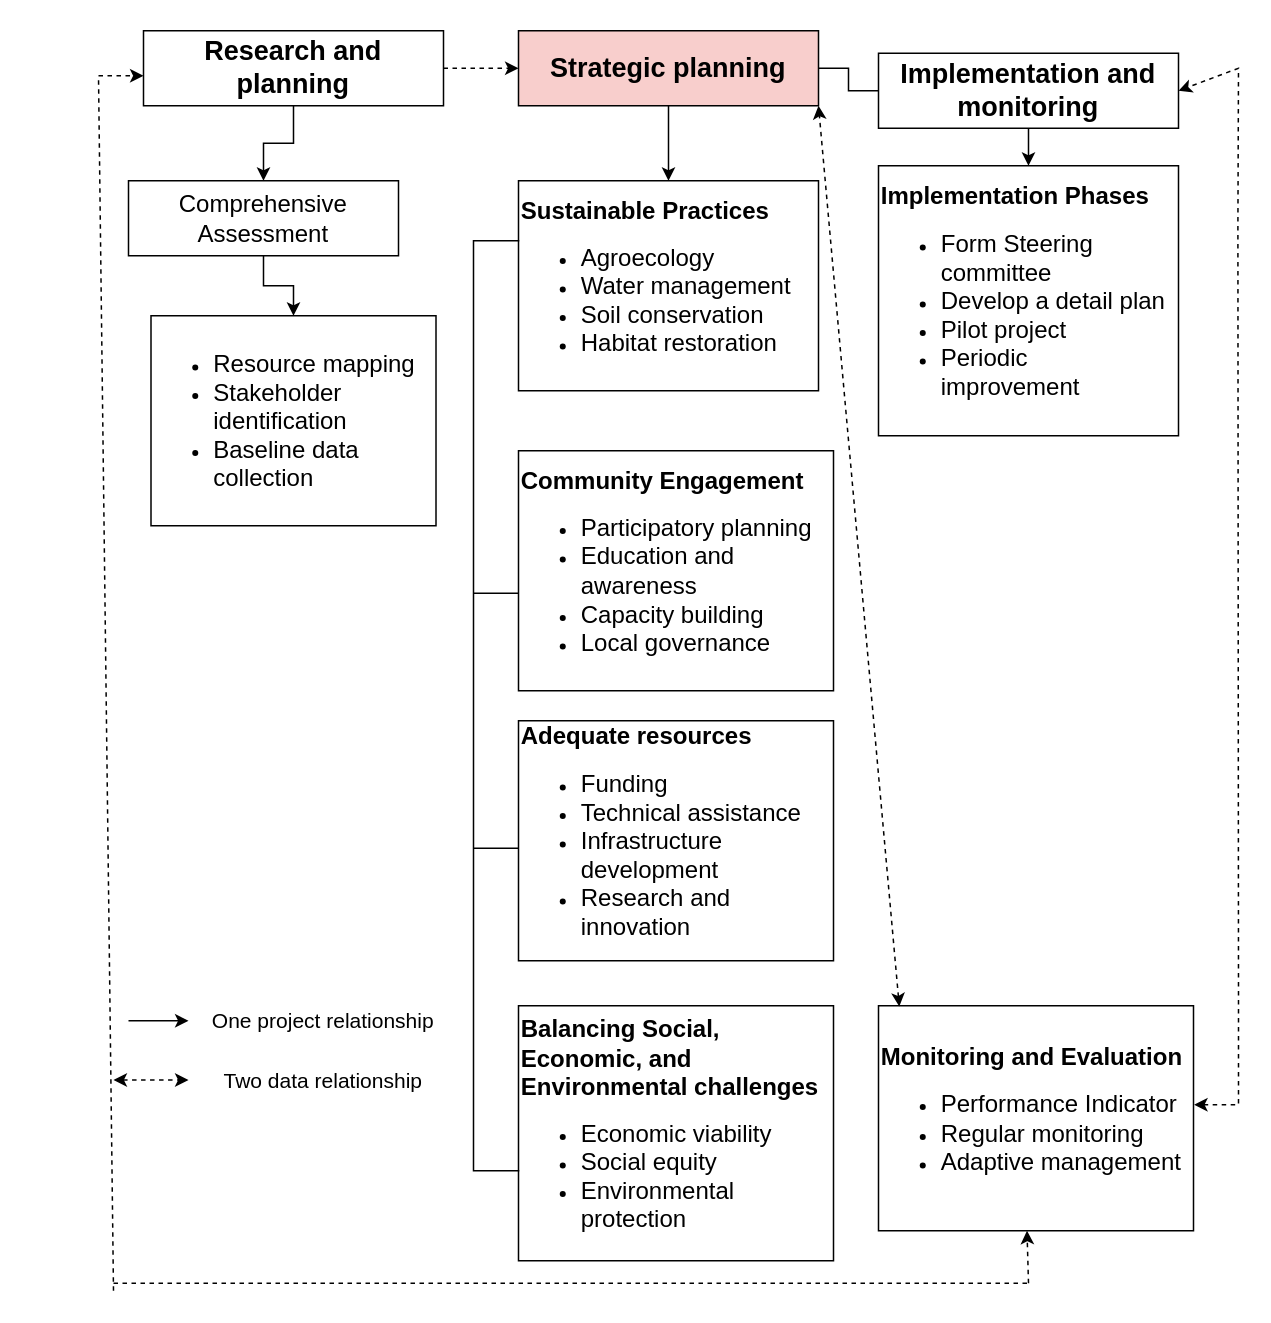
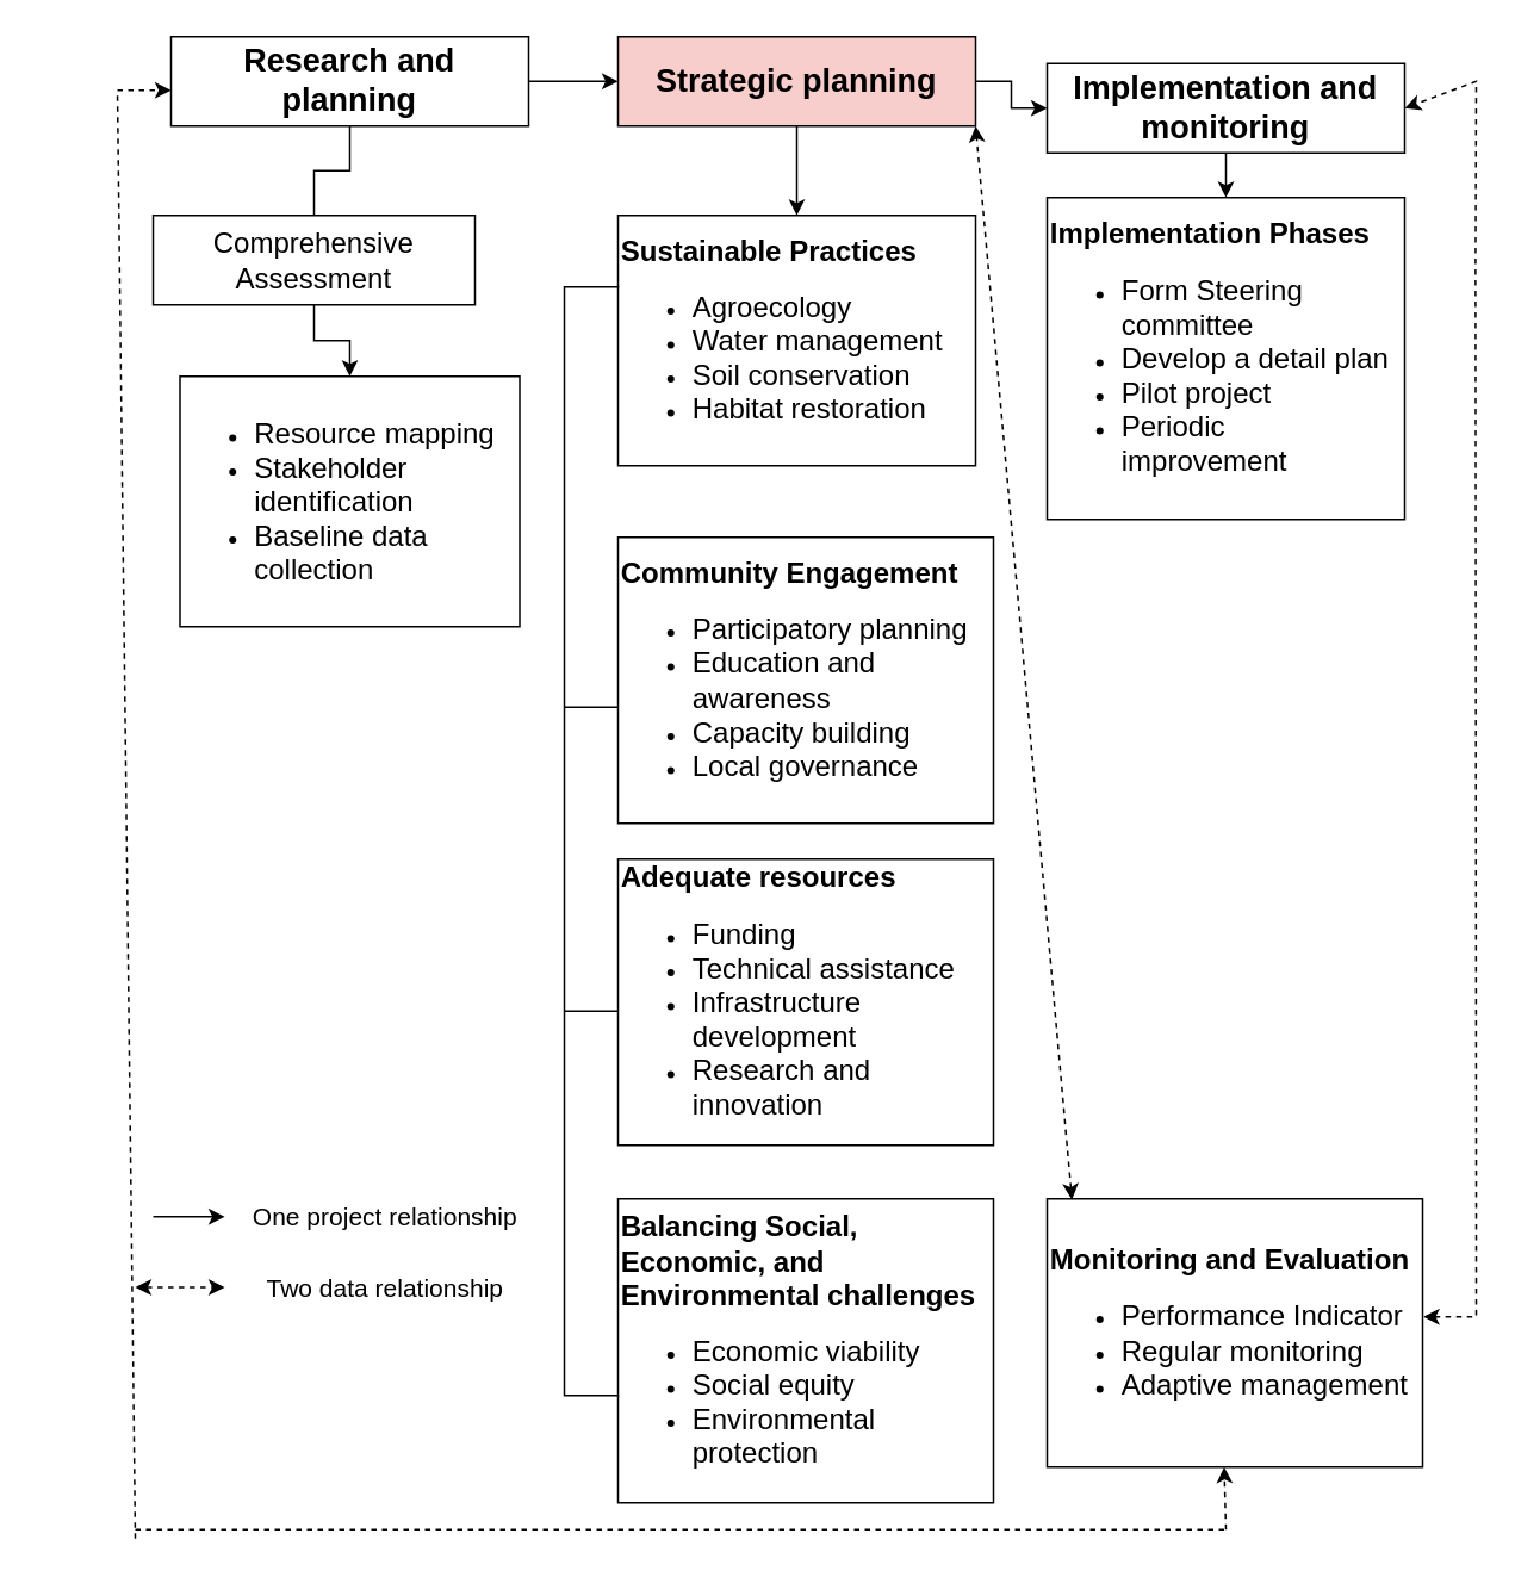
- <mxCell id="2" style="edgeStyle=orthogonalEdgeStyle;rounded=0;orthogonalLoop=1;jettySize=auto;html=1;exitX=1;exitY=0.5;exitDx=0;exitDy=0;dashed=1;" edge="1" parent="1" source="4" target="7"><mxGeometry relative="1" as="geometry" /></mxCell>
+ <mxCell id="2" style="edgeStyle=orthogonalEdgeStyle;rounded=0;orthogonalLoop=1;jettySize=auto;html=1;exitX=1;exitY=0.5;exitDx=0;exitDy=0;" edge="1" parent="1" source="4" target="7"><mxGeometry relative="1" as="geometry" /></mxCell>
- <mxCell id="5" style="edgeStyle=orthogonalEdgeStyle;rounded=0;orthogonalLoop=1;jettySize=auto;html=1;exitX=1;exitY=0.5;exitDx=0;exitDy=0;endArrow=none;" edge="1" parent="1" source="7" target="9"><mxGeometry relative="1" as="geometry" /></mxCell>
+ <mxCell id="5" style="edgeStyle=orthogonalEdgeStyle;rounded=0;orthogonalLoop=1;jettySize=auto;html=1;exitX=1;exitY=0.5;exitDx=0;exitDy=0;" edge="1" parent="1" source="7" target="9"><mxGeometry relative="1" as="geometry" /></mxCell>
- <mxCell id="3" style="edgeStyle=orthogonalEdgeStyle;rounded=0;orthogonalLoop=1;jettySize=auto;html=1;exitX=0.5;exitY=1;exitDx=0;exitDy=0;entryX=0.5;entryY=0;entryDx=0;entryDy=0;" edge="1" parent="1" source="4" target="11"><mxGeometry relative="1" as="geometry" /></mxCell>
+ <mxCell id="3" style="edgeStyle=orthogonalEdgeStyle;rounded=0;orthogonalLoop=1;jettySize=auto;html=1;exitX=0.5;exitY=1;exitDx=0;exitDy=0;entryX=0.5;entryY=0;entryDx=0;entryDy=0;endArrow=none;" edge="1" parent="1" source="4" target="11"><mxGeometry relative="1" as="geometry" /></mxCell>
